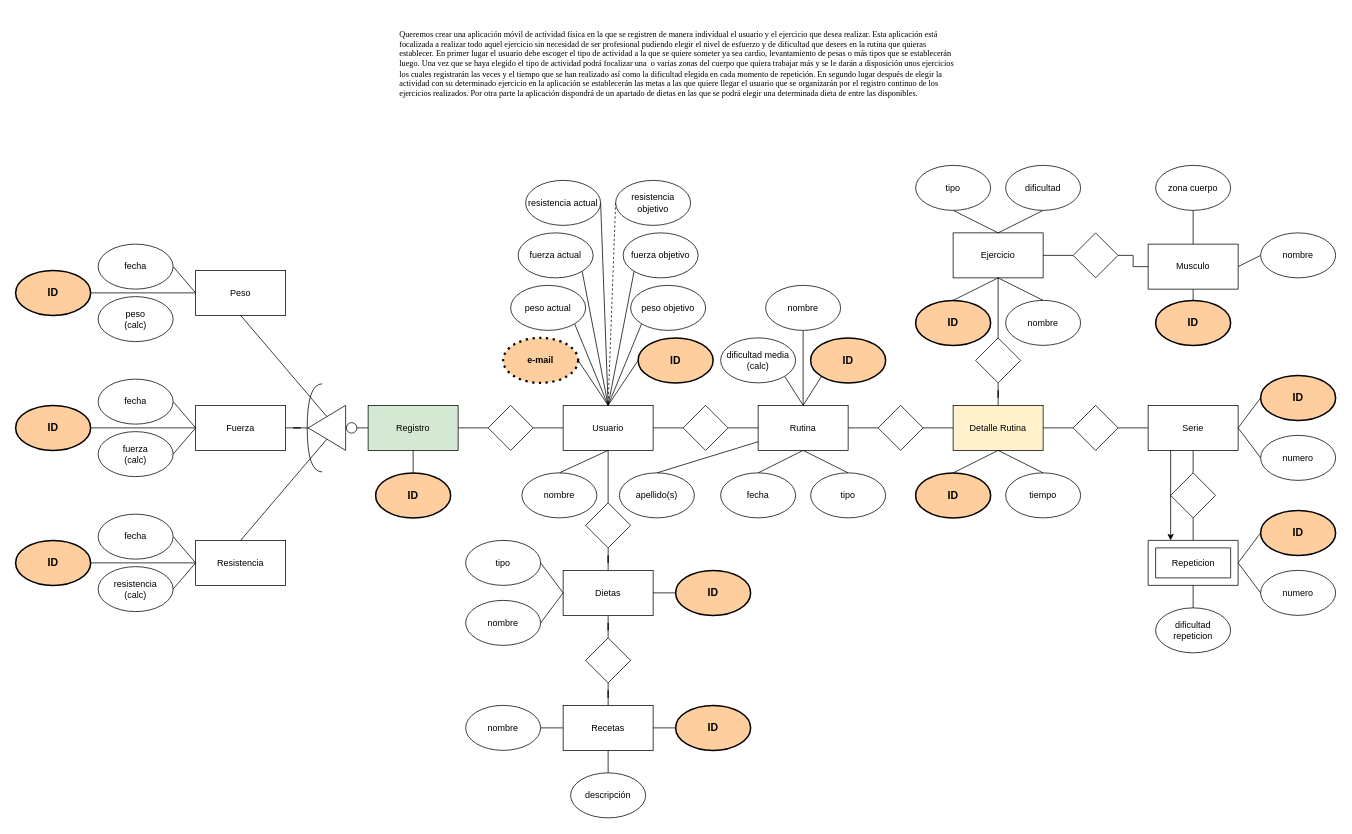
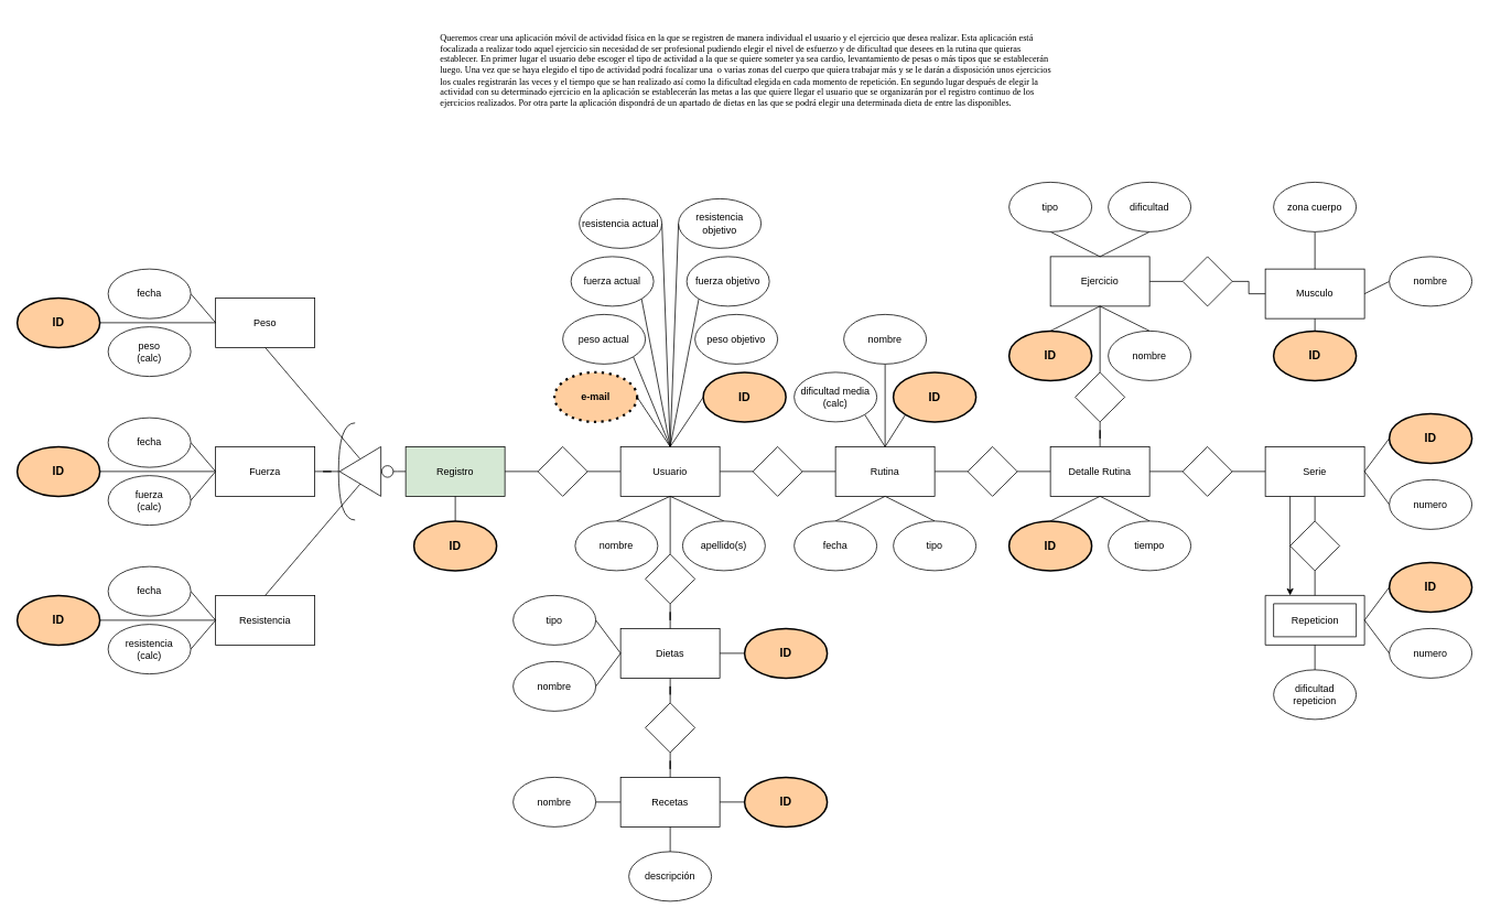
- <mxCell id="30" style="rounded=0;orthogonalLoop=1;jettySize=auto;html=1;exitX=0;exitY=0.5;exitDx=0;exitDy=0;entryX=0.5;entryY=0;entryDx=0;entryDy=0;endArrow=none;endFill=0;dashed=1;" edge="1" parent="1" source="31" target="6"><mxGeometry relative="1" as="geometry" /></mxCell>
+ <mxCell id="30" style="rounded=0;orthogonalLoop=1;jettySize=auto;html=1;exitX=0;exitY=0.5;exitDx=0;exitDy=0;entryX=0.5;entryY=0;entryDx=0;entryDy=0;endArrow=none;endFill=0;" edge="1" parent="1" source="31" target="6"><mxGeometry relative="1" as="geometry" /></mxCell>
- <mxCell id="58" style="rounded=0;orthogonalLoop=1;jettySize=auto;html=1;exitX=0;exitY=1;exitDx=0;exitDy=0;entryX=0.5;entryY=0;entryDx=0;entryDy=0;endArrow=none;endFill=0;" edge="1" parent="1" source="59" target="6"><mxGeometry relative="1" as="geometry" /></mxCell>
- <mxCell id="13" value="Detalle Rutina" style="rounded=0;whiteSpace=wrap;html=1;fillColor=#fff2cc;" vertex="1" parent="1"><mxGeometry x="1270" y="540" width="120" height="60" as="geometry" /></mxCell>
+ <mxCell id="13" value="Detalle Rutina" style="rounded=0;whiteSpace=wrap;html=1;" vertex="1" parent="1"><mxGeometry x="1270" y="540" width="120" height="60" as="geometry" /></mxCell>
- <mxCell id="24" style="rounded=0;orthogonalLoop=1;jettySize=auto;html=1;exitX=0.5;exitY=0;exitDx=0;exitDy=0;endArrow=none;endFill=0;" edge="1" parent="1" source="25" target="53"><mxGeometry relative="1" as="geometry" /></mxCell>
+ <mxCell id="24" style="rounded=0;orthogonalLoop=1;jettySize=auto;html=1;exitX=0.5;exitY=0;exitDx=0;exitDy=0;entryX=0.5;entryY=1;entryDx=0;entryDy=0;endArrow=none;endFill=0;" edge="1" parent="1" source="25" target="6"><mxGeometry relative="1" as="geometry" /></mxCell>
